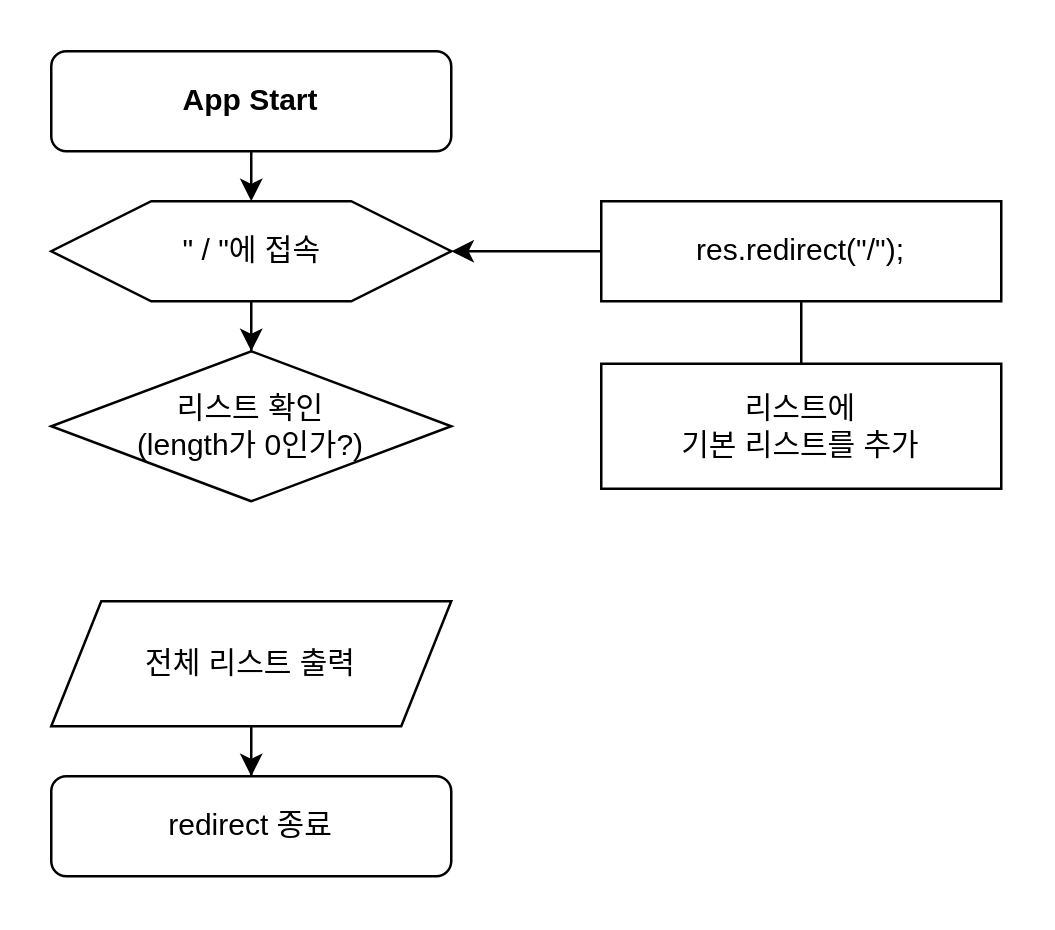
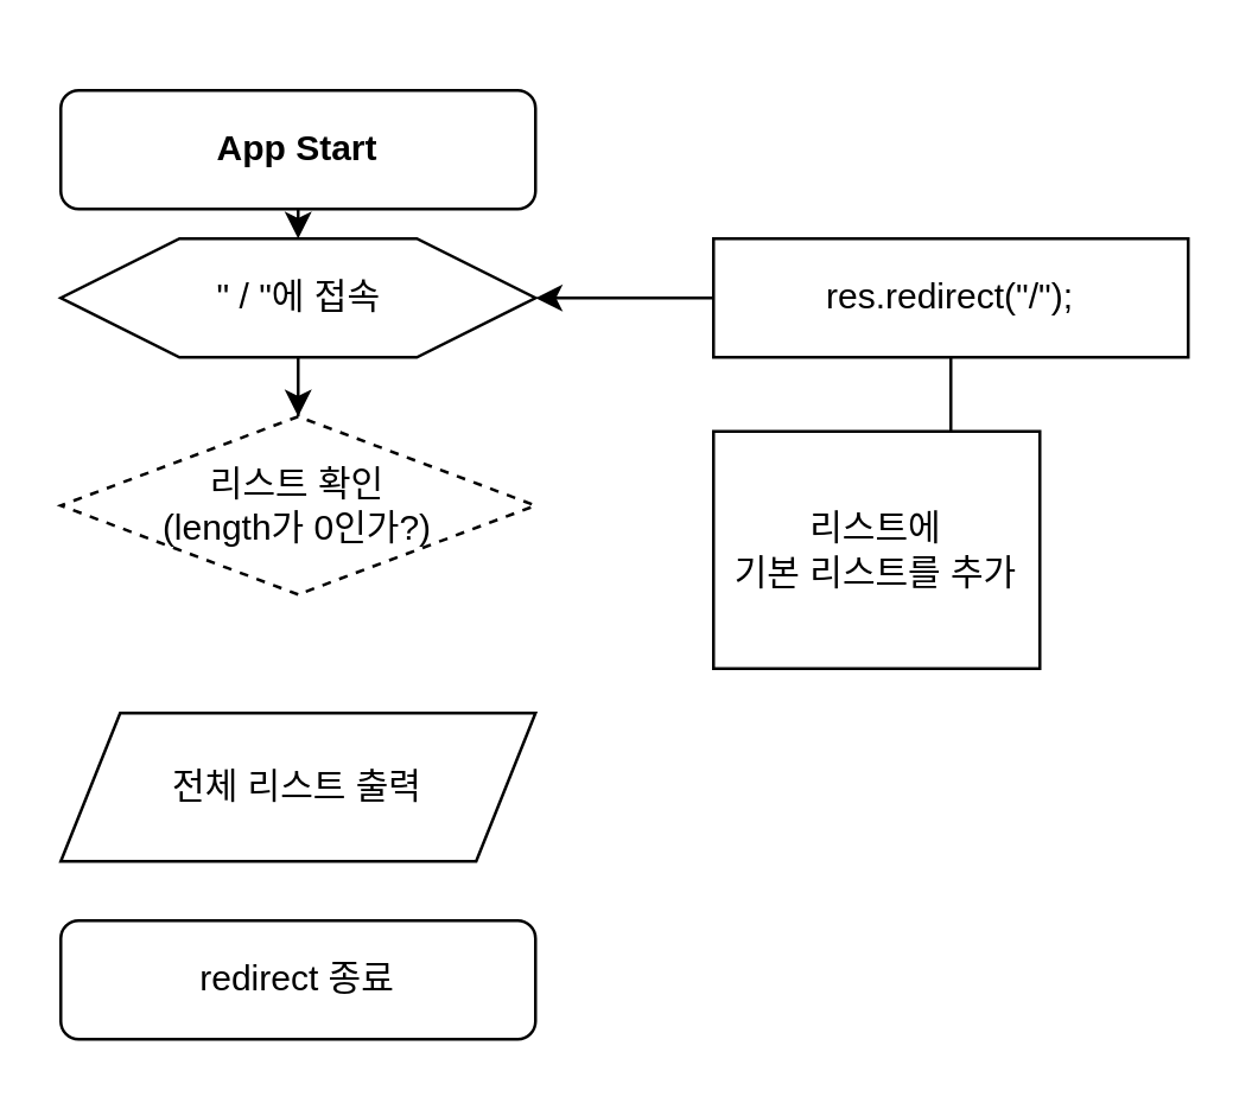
- <mxCell id="3" value="&lt;b&gt;App Start&lt;/b&gt;" style="rounded=1;whiteSpace=wrap;html=1;" vertex="1" parent="1"><mxGeometry x="20" y="20" width="160" height="40" as="geometry" /></mxCell>
+ <mxCell id="3" value="&lt;b&gt;App Start&lt;/b&gt;" style="rounded=1;whiteSpace=wrap;html=1;" vertex="1" parent="1"><mxGeometry x="20" y="30" width="160" height="40" as="geometry" /></mxCell>
- <mxCell id="6" value="리스트 확인&lt;br&gt;(length가 0인가?)" style="rhombus;whiteSpace=wrap;html=1;fixedSize=1;direction=west;" vertex="1" parent="1"><mxGeometry x="20" y="140" width="160" height="60" as="geometry" /></mxCell>
+ <mxCell id="6" value="리스트 확인&lt;br&gt;(length가 0인가?)" style="rhombus;whiteSpace=wrap;html=1;fixedSize=1;direction=west;dashed=1;" vertex="1" parent="1"><mxGeometry x="20" y="140" width="160" height="60" as="geometry" /></mxCell>
- <mxCell id="8" value="리스트에&lt;br&gt;기본 리스트를 추가" style="rounded=0;whiteSpace=wrap;html=1;" vertex="1" parent="1"><mxGeometry x="240" y="145" width="160" height="50" as="geometry" /></mxCell>
+ <mxCell id="8" value="리스트에&lt;br&gt;기본 리스트를 추가" style="rounded=0;whiteSpace=wrap;html=1;" vertex="1" parent="1"><mxGeometry x="240" y="145" width="110" height="80" as="geometry" /></mxCell>
- <mxCell id="11" value="" style="edgeStyle=orthogonalEdgeStyle;rounded=0;orthogonalLoop=1;jettySize=auto;html=1;" edge="1" parent="1" source="12" target="9"><mxGeometry relative="1" as="geometry" /></mxCell>
